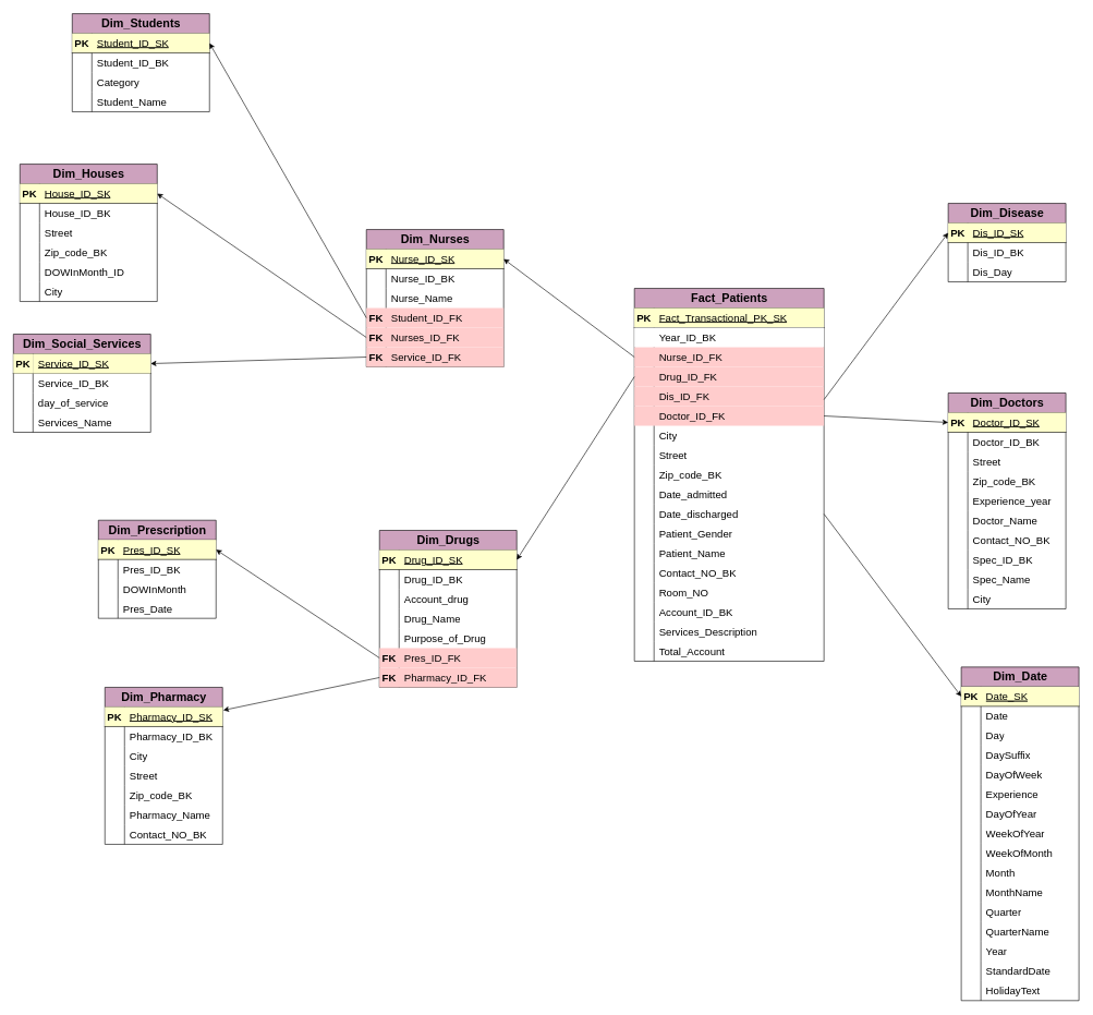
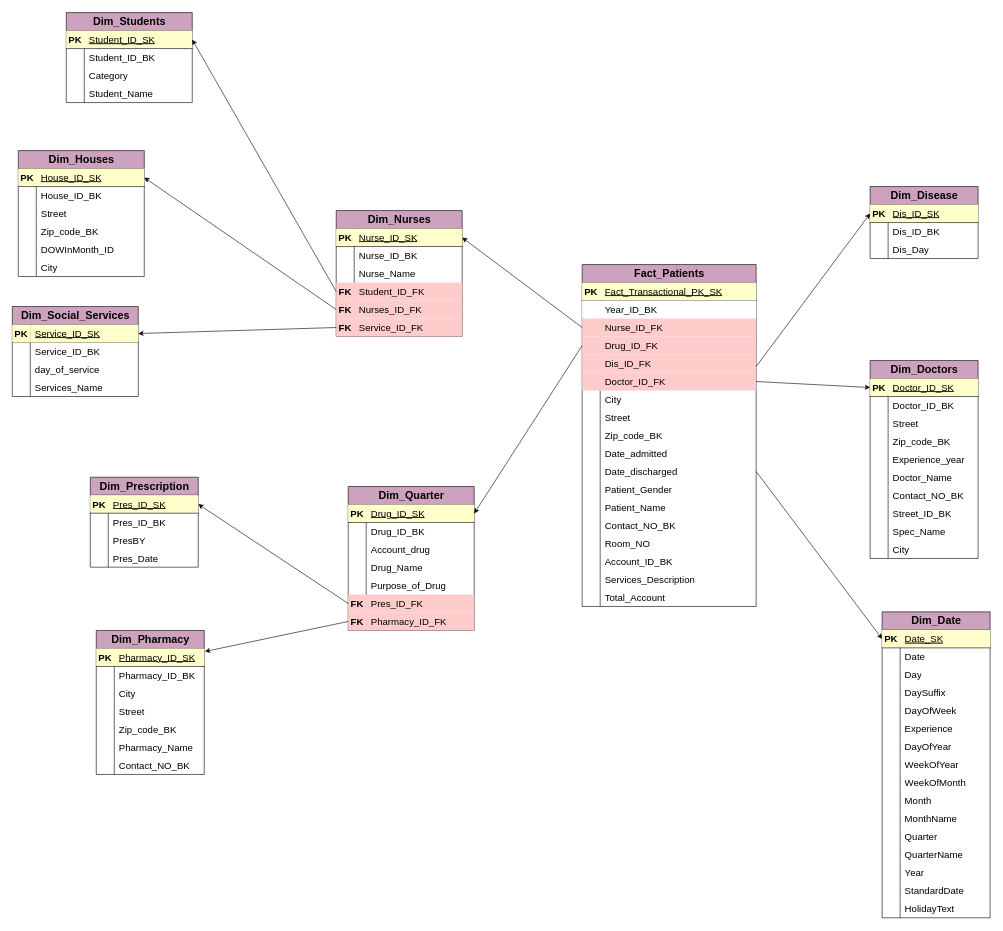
- <mxCell id="98" value="&lt;b style=&quot;text-wrap: wrap;&quot;&gt;&lt;font style=&quot;font-size: 18px;&quot;&gt;Dim_Drugs&lt;/font&gt;&lt;/b&gt;" style="shape=table;startSize=30;container=1;collapsible=1;childLayout=tableLayout;fixedRows=1;rowLines=0;fontStyle=1;align=center;resizeLast=1;html=1;fillColor=#CDA2BE;" vertex="1" parent="1"><mxGeometry x="580" y="810" width="210" height="240" as="geometry" /></mxCell>
+ <mxCell id="98" value="&lt;b style=&quot;text-wrap: wrap;&quot;&gt;&lt;font style=&quot;font-size: 18px;&quot;&gt;Dim_Quarter&lt;/font&gt;&lt;/b&gt;" style="shape=table;startSize=30;container=1;collapsible=1;childLayout=tableLayout;fixedRows=1;rowLines=0;fontStyle=1;align=center;resizeLast=1;html=1;fillColor=#CDA2BE;" vertex="1" parent="1"><mxGeometry x="580" y="810" width="210" height="240" as="geometry" /></mxCell>
- <mxCell id="81" value="&lt;span style=&quot;text-align: center;&quot;&gt;&lt;font style=&quot;font-size: 16px;&quot;&gt;Spec_ID&lt;/font&gt;&lt;/span&gt;&lt;span style=&quot;font-size: 16px; text-align: center;&quot;&gt;_BK&lt;/span&gt;" style="shape=partialRectangle;connectable=0;fillColor=none;top=0;left=0;bottom=0;right=0;align=left;spacingLeft=6;overflow=hidden;whiteSpace=wrap;html=1;" vertex="1" parent="79"><mxGeometry x="30" width="150" height="30" as="geometry"><mxRectangle width="150" height="30" as="alternateBounds" /></mxGeometry></mxCell>
+ <mxCell id="81" value="&lt;span style=&quot;text-align: center;&quot;&gt;&lt;font style=&quot;font-size: 16px;&quot;&gt;Street_ID&lt;/font&gt;&lt;/span&gt;&lt;span style=&quot;font-size: 16px; text-align: center;&quot;&gt;_BK&lt;/span&gt;" style="shape=partialRectangle;connectable=0;fillColor=none;top=0;left=0;bottom=0;right=0;align=left;spacingLeft=6;overflow=hidden;whiteSpace=wrap;html=1;" vertex="1" parent="79"><mxGeometry x="30" width="150" height="30" as="geometry"><mxRectangle width="150" height="30" as="alternateBounds" /></mxGeometry></mxCell>
- <mxCell id="129" value="&lt;span style=&quot;text-align: center;&quot;&gt;&lt;font style=&quot;font-size: 16px;&quot;&gt;DOWInMonth&lt;/font&gt;&lt;/span&gt;" style="shape=partialRectangle;connectable=0;fillColor=none;top=0;left=0;bottom=0;right=0;align=left;spacingLeft=6;overflow=hidden;whiteSpace=wrap;html=1;" vertex="1" parent="127"><mxGeometry x="30" width="150" height="30" as="geometry"><mxRectangle width="150" height="30" as="alternateBounds" /></mxGeometry></mxCell>
+ <mxCell id="129" value="&lt;span style=&quot;text-align: center;&quot;&gt;&lt;font style=&quot;font-size: 16px;&quot;&gt;PresBY&lt;/font&gt;&lt;/span&gt;" style="shape=partialRectangle;connectable=0;fillColor=none;top=0;left=0;bottom=0;right=0;align=left;spacingLeft=6;overflow=hidden;whiteSpace=wrap;html=1;" vertex="1" parent="127"><mxGeometry x="30" width="150" height="30" as="geometry"><mxRectangle width="150" height="30" as="alternateBounds" /></mxGeometry></mxCell>
